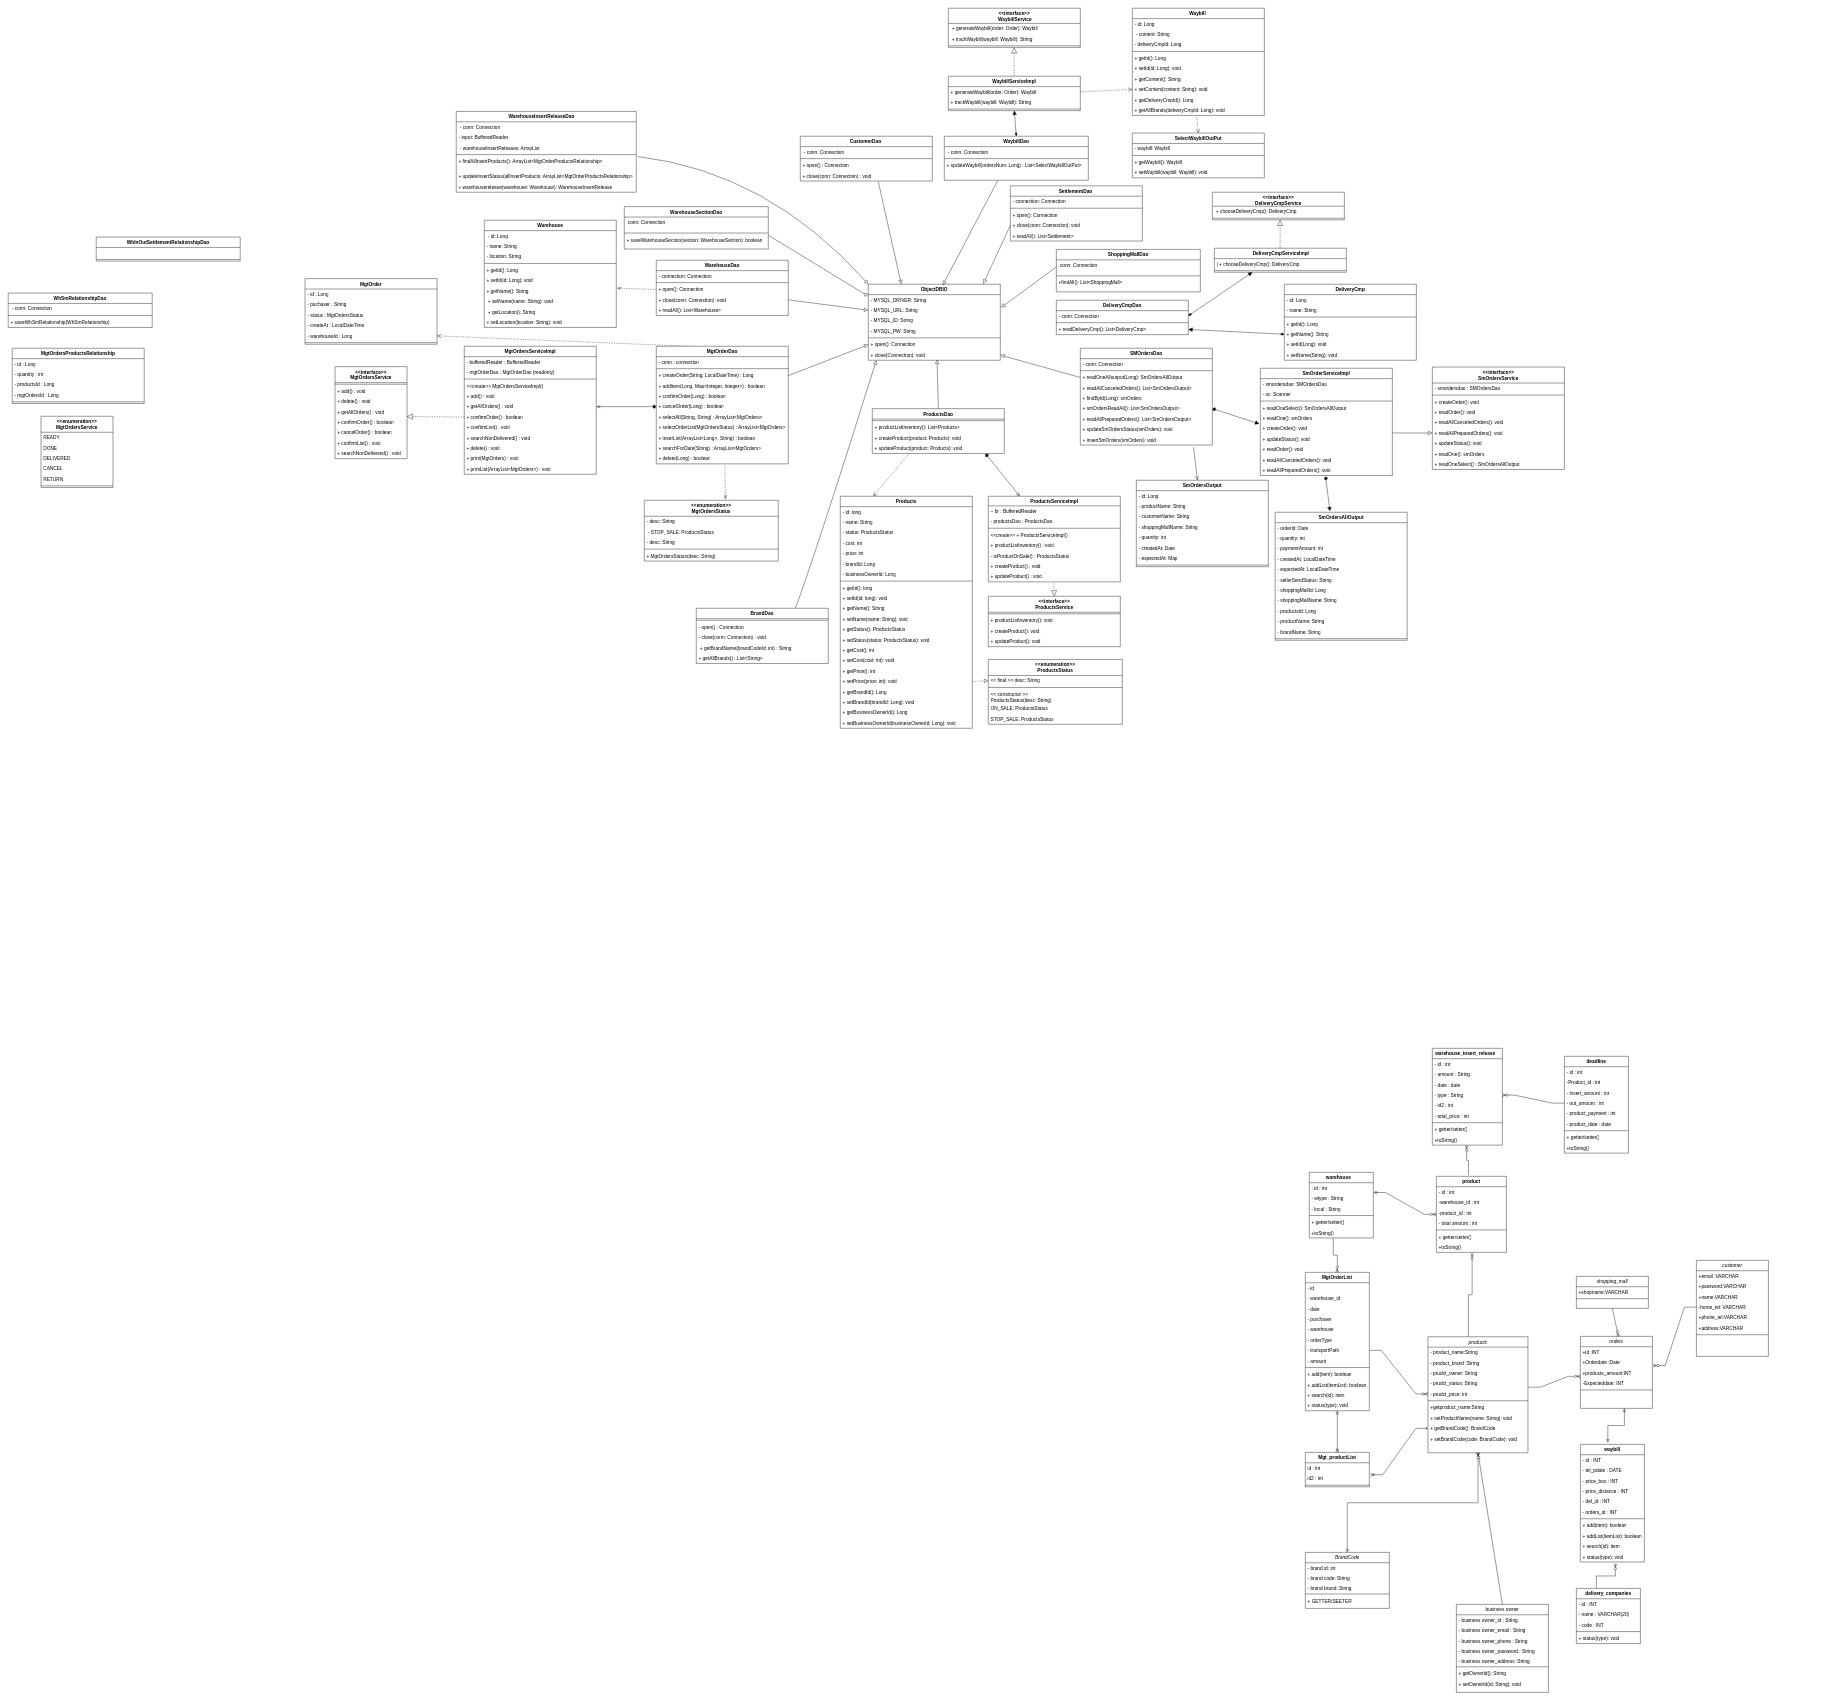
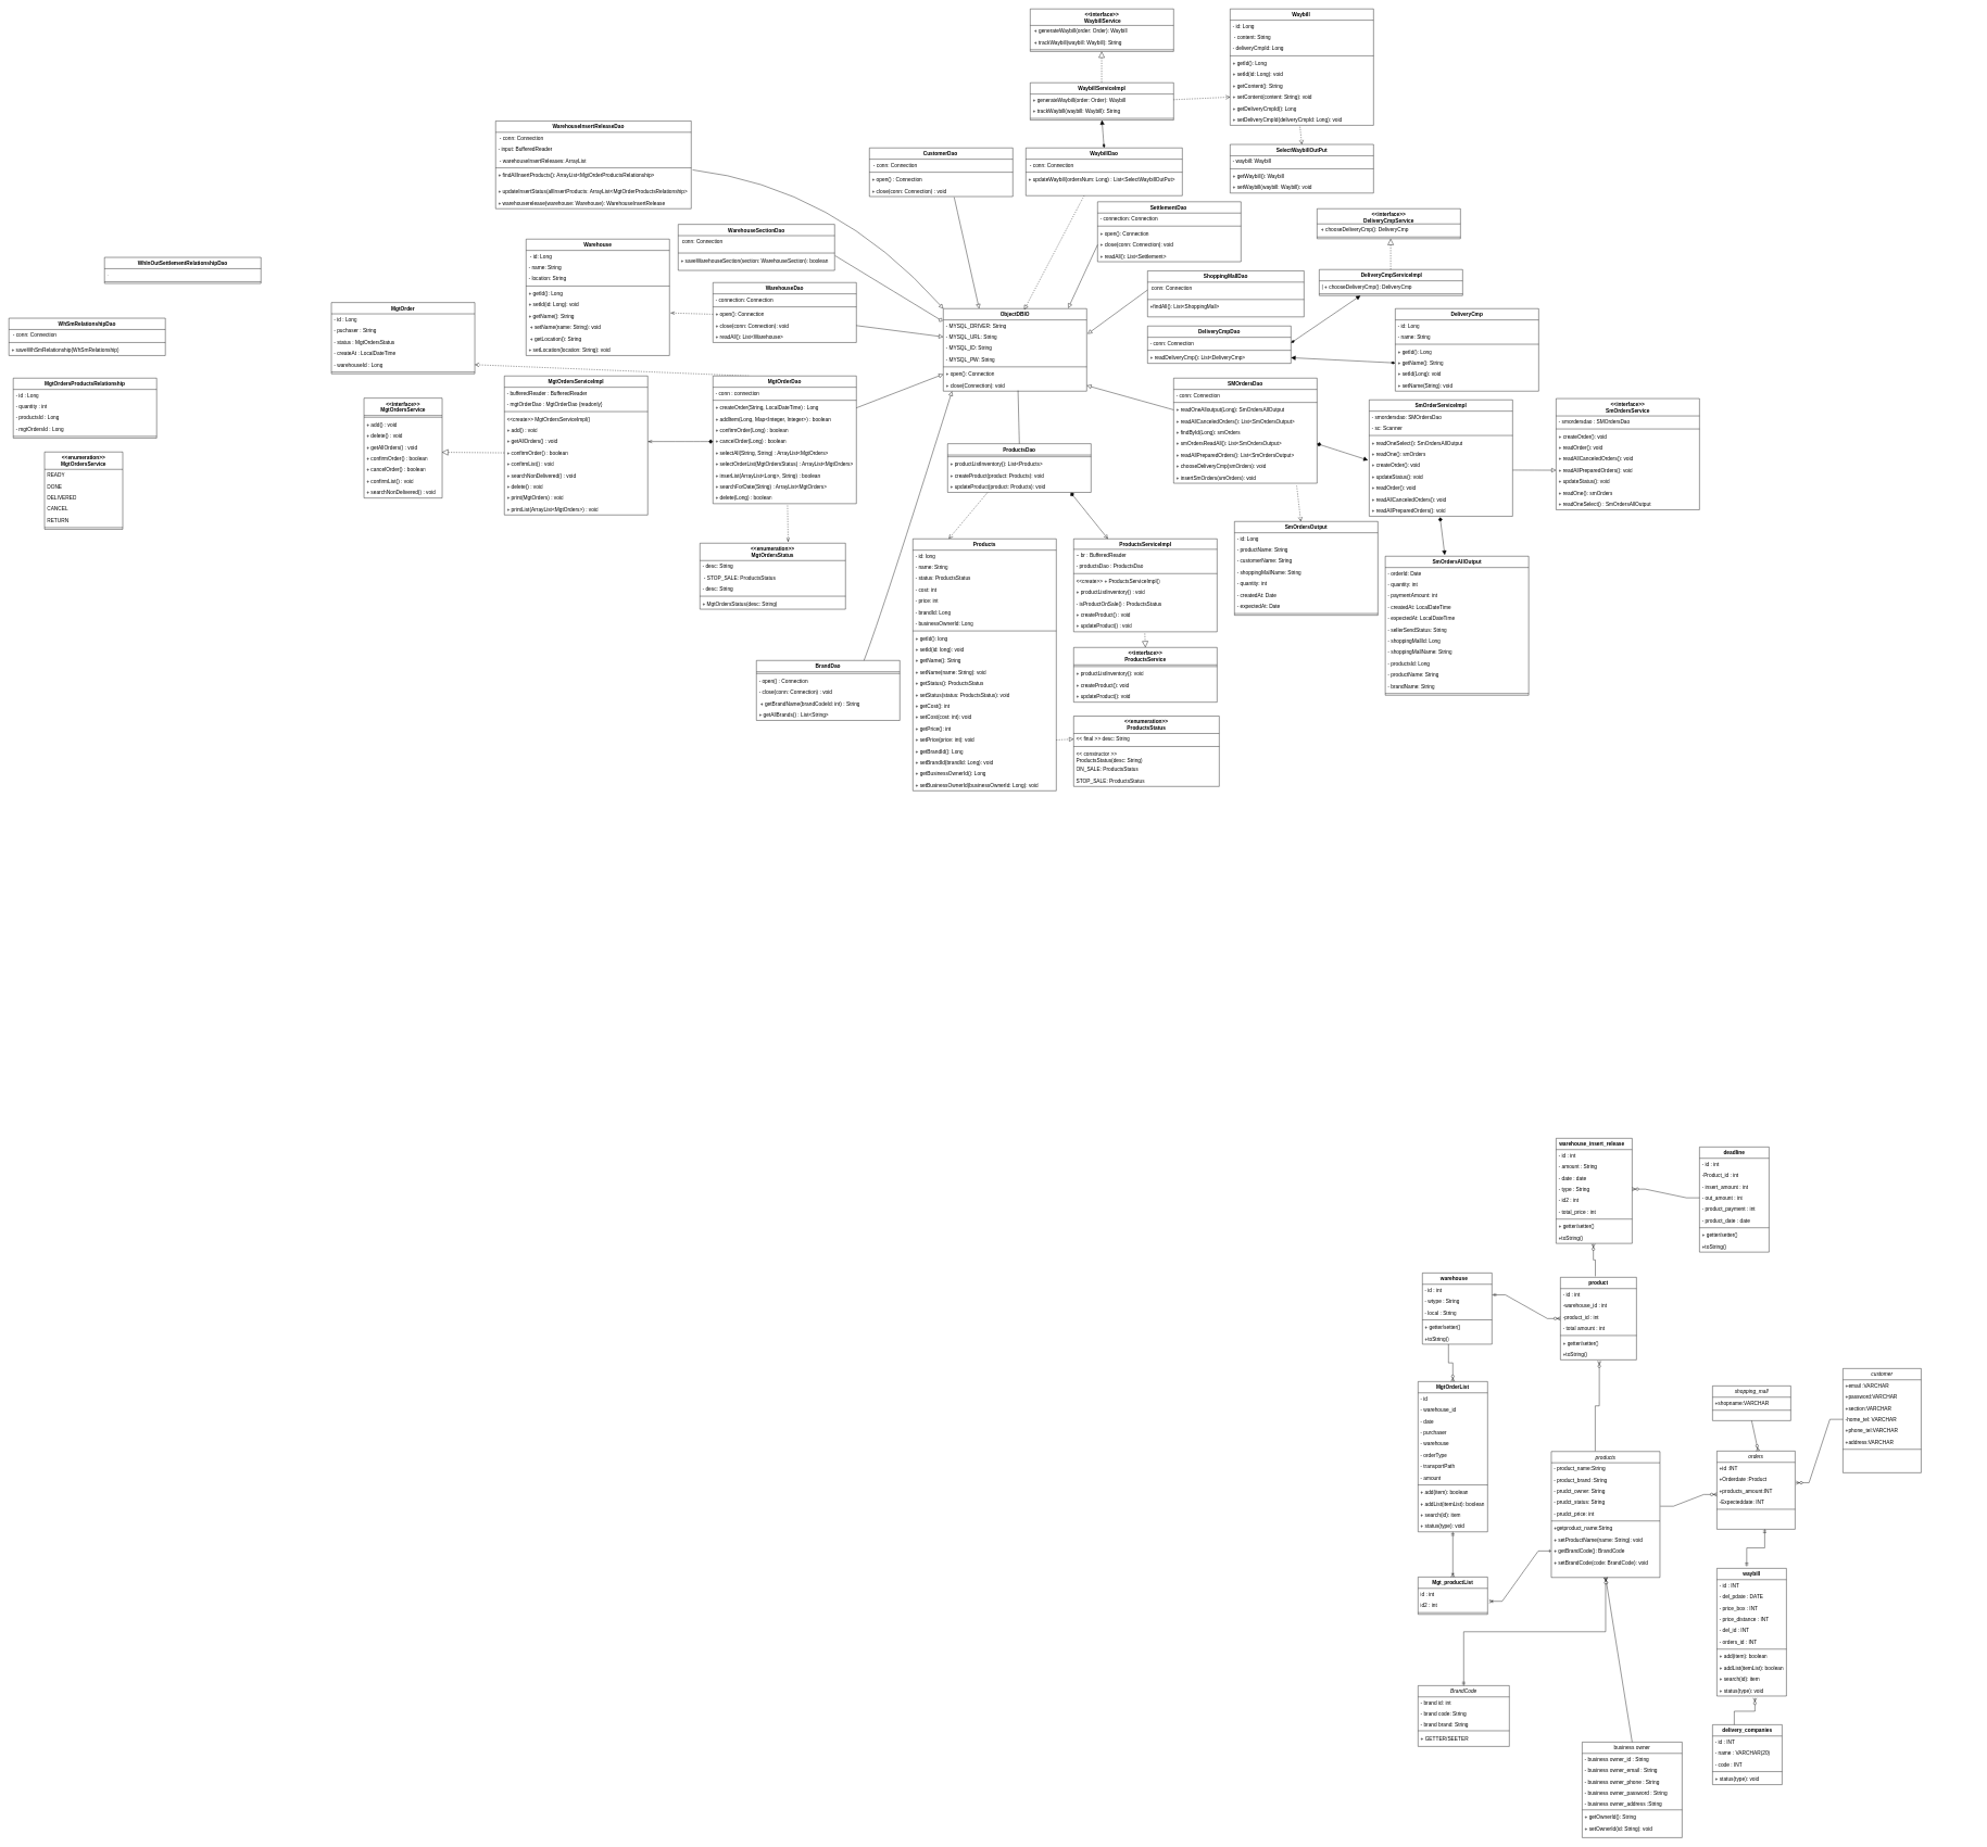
- <mxCell id="296" value="+ getAllBrands(deliveryCmpId: Long): void&amp;nbsp;&amp;nbsp;" style="text;strokeColor=none;fillColor=none;align=left;verticalAlign=top;spacingLeft=4;spacingRight=4;overflow=hidden;rotatable=0;points=[[0,0.5],[1,0.5]];portConstraint=eastwest;whiteSpace=wrap;html=1;" parent="286" vertex="1"><mxGeometry y="242" width="330" height="26" as="geometry" /></mxCell>
+ <mxCell id="296" value="+ setDeliveryCmpId(deliveryCmpId: Long): void&amp;nbsp;&amp;nbsp;" style="text;strokeColor=none;fillColor=none;align=left;verticalAlign=top;spacingLeft=4;spacingRight=4;overflow=hidden;rotatable=0;points=[[0,0.5],[1,0.5]];portConstraint=eastwest;whiteSpace=wrap;html=1;" parent="286" vertex="1"><mxGeometry y="242" width="330" height="26" as="geometry" /></mxCell>
- <mxCell id="396" style="edgeStyle=none;curved=1;rounded=0;orthogonalLoop=1;jettySize=auto;html=1;exitX=0.372;exitY=1.002;exitDx=0;exitDy=0;entryX=0.564;entryY=0.013;entryDx=0;entryDy=0;entryPerimeter=0;fontSize=12;startSize=8;endSize=8;exitPerimeter=0;endArrow=block;endFill=0;" parent="1" source="391" target="315" edge="1"><mxGeometry relative="1" as="geometry" /></mxCell>
+ <mxCell id="396" style="edgeStyle=none;curved=1;rounded=0;orthogonalLoop=1;jettySize=auto;html=1;exitX=0.372;exitY=1.002;exitDx=0;exitDy=0;entryX=0.564;entryY=0.013;entryDx=0;entryDy=0;entryPerimeter=0;fontSize=12;startSize=8;endSize=8;exitPerimeter=0;endArrow=block;endFill=0;dashed=1;" parent="1" source="391" target="315" edge="1"><mxGeometry relative="1" as="geometry" /></mxCell>
- <mxCell id="324" style="edgeStyle=none;curved=1;rounded=0;orthogonalLoop=1;jettySize=auto;html=1;exitX=0.5;exitY=0;exitDx=0;exitDy=0;entryX=0.521;entryY=0.937;entryDx=0;entryDy=0;entryPerimeter=0;fontSize=12;startSize=8;endSize=8;endArrow=block;endFill=0;" parent="1" source="226" target="322" edge="1"><mxGeometry relative="1" as="geometry" /></mxCell>
+ <mxCell id="324" style="edgeStyle=none;curved=1;rounded=0;orthogonalLoop=1;jettySize=auto;html=1;exitX=0.5;exitY=0;exitDx=0;exitDy=0;entryX=0.521;entryY=0.937;entryDx=0;entryDy=0;entryPerimeter=0;fontSize=12;startSize=8;endSize=8;endArrow=none;endFill=0;" parent="1" source="226" target="322" edge="1"><mxGeometry relative="1" as="geometry" /></mxCell>
- <mxCell id="174" value="+ updateSmOrdersStatus(smOrders): void" style="text;strokeColor=none;fillColor=none;align=left;verticalAlign=top;spacingLeft=4;spacingRight=4;overflow=hidden;rotatable=0;points=[[0,0.5],[1,0.5]];portConstraint=eastwest;whiteSpace=wrap;html=1;" parent="166" vertex="1"><mxGeometry y="190" width="330" height="26" as="geometry" /></mxCell>
+ <mxCell id="174" value="+ chooseDeliveryCmp(smOrders): void" style="text;strokeColor=none;fillColor=none;align=left;verticalAlign=top;spacingLeft=4;spacingRight=4;overflow=hidden;rotatable=0;points=[[0,0.5],[1,0.5]];portConstraint=eastwest;whiteSpace=wrap;html=1;" parent="166" vertex="1"><mxGeometry y="190" width="330" height="26" as="geometry" /></mxCell>
- <mxCell id="423" style="edgeStyle=none;curved=1;rounded=0;orthogonalLoop=1;jettySize=auto;html=1;exitX=0.858;exitY=1.215;exitDx=0;exitDy=0;fontSize=12;startSize=8;endSize=8;exitPerimeter=0;dashed=0;endArrow=open;endFill=0;" parent="1" source="175" target="176" edge="1"><mxGeometry relative="1" as="geometry" /></mxCell>
+ <mxCell id="423" style="edgeStyle=none;curved=1;rounded=0;orthogonalLoop=1;jettySize=auto;html=1;exitX=0.858;exitY=1.215;exitDx=0;exitDy=0;fontSize=12;startSize=8;endSize=8;exitPerimeter=0;dashed=1;endArrow=open;endFill=0;" parent="1" source="175" target="176" edge="1"><mxGeometry relative="1" as="geometry" /></mxCell>
- <mxCell id="183" value="- expectedAt: Map" style="text;strokeColor=none;fillColor=none;align=left;verticalAlign=top;spacingLeft=4;spacingRight=4;overflow=hidden;rotatable=0;points=[[0,0.5],[1,0.5]];portConstraint=eastwest;whiteSpace=wrap;html=1;" parent="176" vertex="1"><mxGeometry y="182" width="330" height="26" as="geometry" /></mxCell>
+ <mxCell id="183" value="- expectedAt: Date" style="text;strokeColor=none;fillColor=none;align=left;verticalAlign=top;spacingLeft=4;spacingRight=4;overflow=hidden;rotatable=0;points=[[0,0.5],[1,0.5]];portConstraint=eastwest;whiteSpace=wrap;html=1;" parent="176" vertex="1"><mxGeometry y="182" width="330" height="26" as="geometry" /></mxCell>
- <mxCell id="71" value="+name:VARCHAR" style="text;align=left;verticalAlign=top;spacingLeft=4;spacingRight=4;overflow=hidden;rotatable=0;points=[[0,0.5],[1,0.5]];portConstraint=eastwest;rounded=0;shadow=0;html=0;" parent="68" vertex="1"><mxGeometry y="78" width="180" height="26" as="geometry" /></mxCell>
+ <mxCell id="71" value="+section:VARCHAR" style="text;align=left;verticalAlign=top;spacingLeft=4;spacingRight=4;overflow=hidden;rotatable=0;points=[[0,0.5],[1,0.5]];portConstraint=eastwest;rounded=0;shadow=0;html=0;" parent="68" vertex="1"><mxGeometry y="78" width="180" height="26" as="geometry" /></mxCell>
- <mxCell id="34" value="+Orderdate :Date" style="text;align=left;verticalAlign=top;spacingLeft=4;spacingRight=4;overflow=hidden;rotatable=0;points=[[0,0.5],[1,0.5]];portConstraint=eastwest;" parent="32" vertex="1"><mxGeometry y="52" width="180" height="26" as="geometry" /></mxCell>
+ <mxCell id="34" value="+Orderdate :Product" style="text;align=left;verticalAlign=top;spacingLeft=4;spacingRight=4;overflow=hidden;rotatable=0;points=[[0,0.5],[1,0.5]];portConstraint=eastwest;" parent="32" vertex="1"><mxGeometry y="52" width="180" height="26" as="geometry" /></mxCell>
- <mxCell id="107" value="" style="edgeStyle=entityRelationEdgeStyle;fontSize=12;html=1;endArrow=ERzeroToMany;endFill=1;rounded=0;entryX=0;entryY=0.5;entryDx=0;entryDy=0;exitX=1;exitY=0.5;exitDx=0;exitDy=0;" parent="1" source="61" target="7" edge="1"><mxGeometry width="100" height="100" relative="1" as="geometry"><mxPoint x="3440" y="3510" as="sourcePoint" /><mxPoint x="3530" y="3410" as="targetPoint" /><Array as="points"><mxPoint x="3430" y="3420" /></Array></mxGeometry></mxCell>
- <mxCell id="83" value="- tel_pdate : DATE" style="text;strokeColor=none;fillColor=none;align=left;verticalAlign=top;spacingLeft=4;spacingRight=4;overflow=hidden;rotatable=0;points=[[0,0.5],[1,0.5]];portConstraint=eastwest;whiteSpace=wrap;html=1;" parent="81" vertex="1"><mxGeometry y="52" width="160" height="26" as="geometry" /></mxCell>
+ <mxCell id="83" value="- del_pdate : DATE" style="text;strokeColor=none;fillColor=none;align=left;verticalAlign=top;spacingLeft=4;spacingRight=4;overflow=hidden;rotatable=0;points=[[0,0.5],[1,0.5]];portConstraint=eastwest;whiteSpace=wrap;html=1;" parent="81" vertex="1"><mxGeometry y="52" width="160" height="26" as="geometry" /></mxCell>
